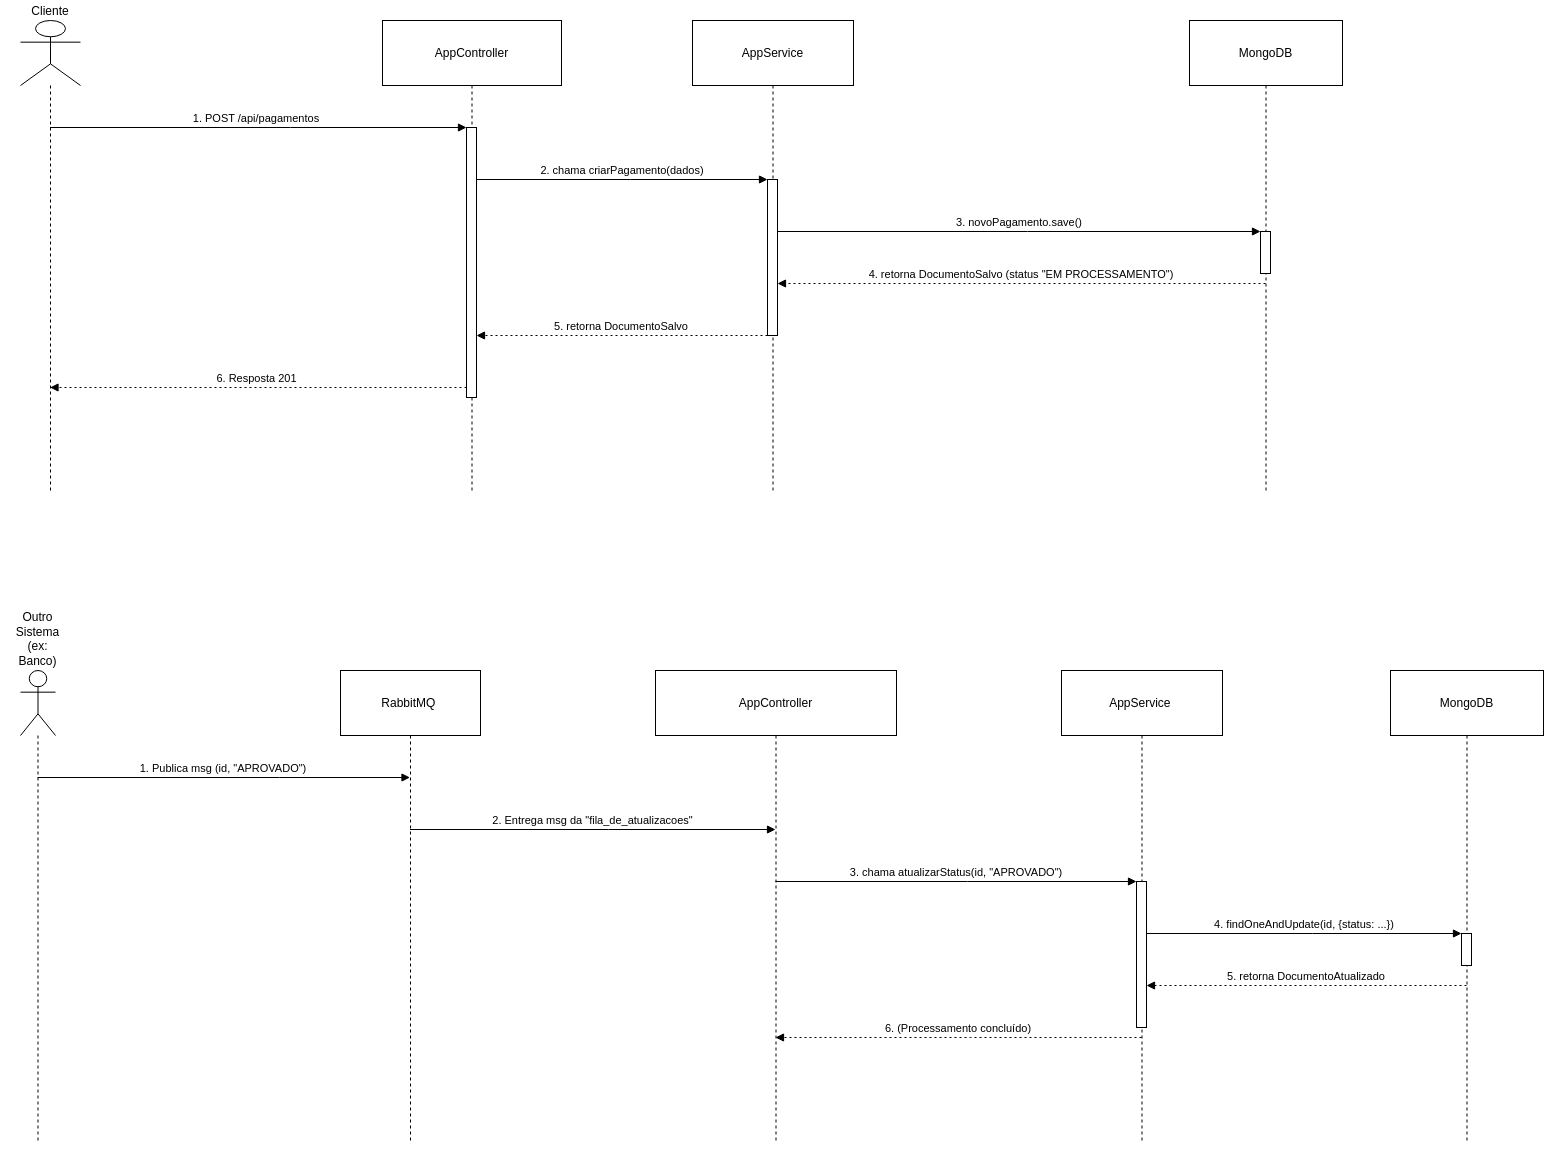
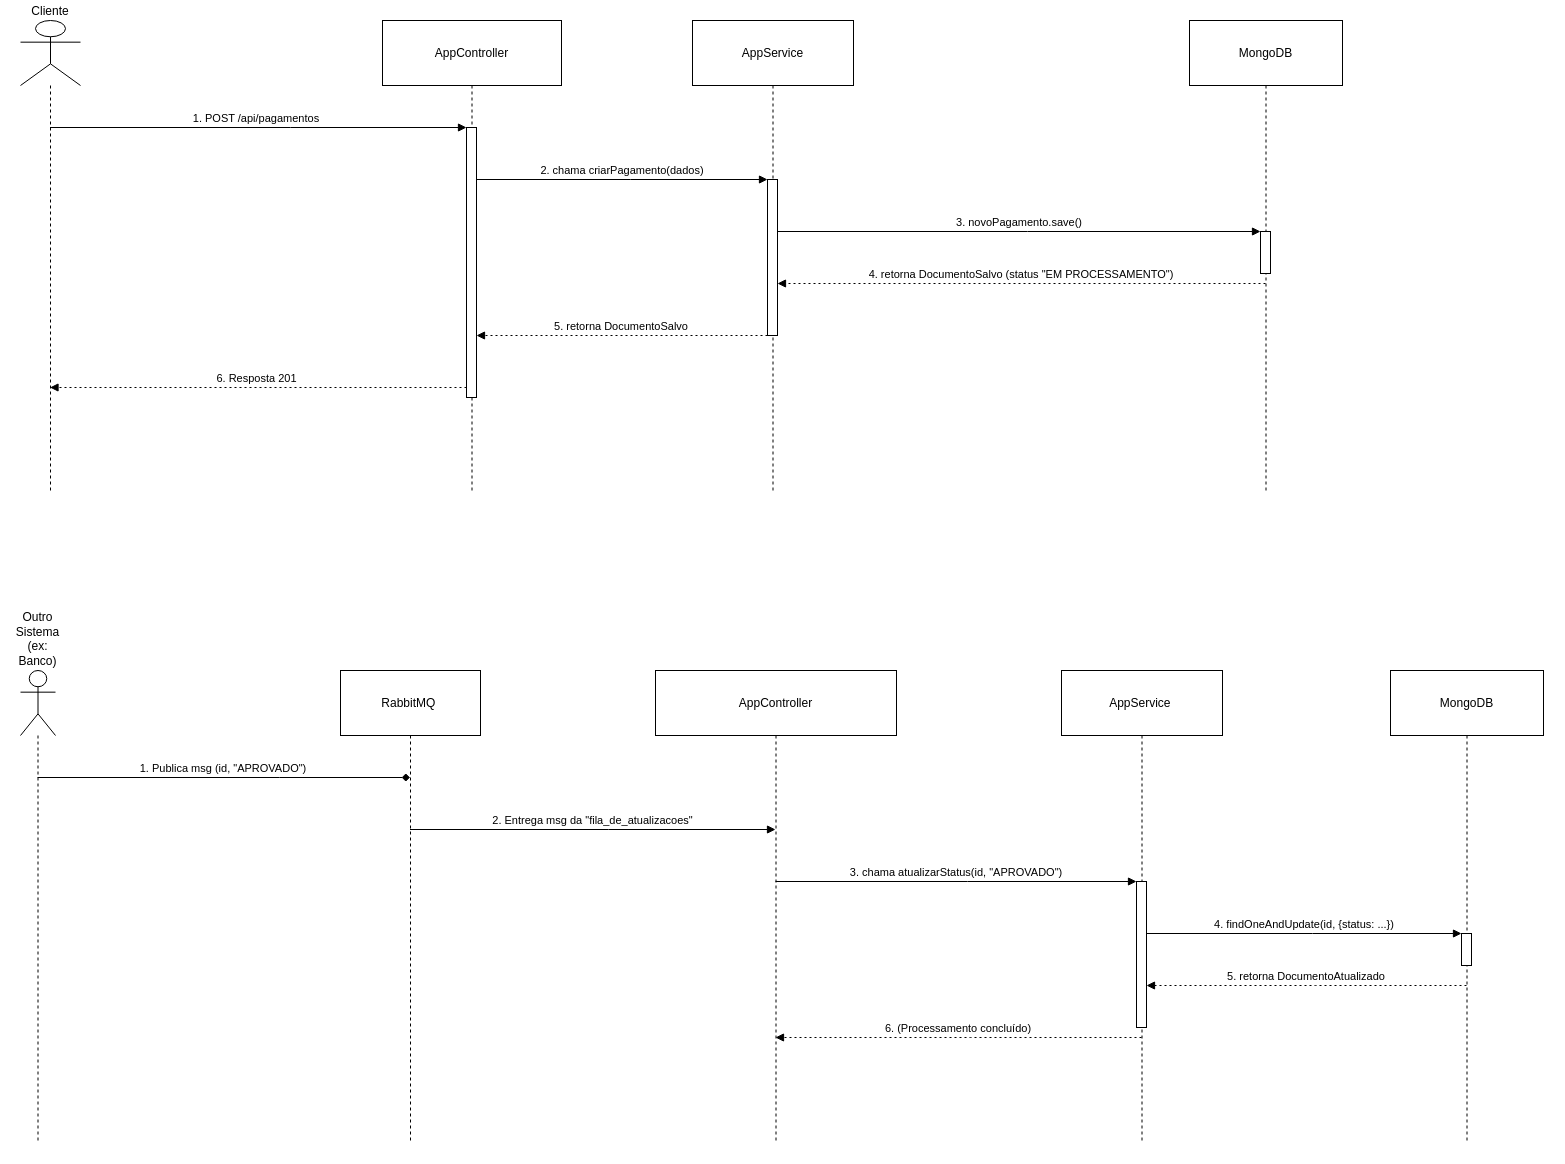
- <mxCell id="22" value="1. Publica msg (id, &quot;APROVADO&quot;)" style="verticalAlign=bottom;edgeStyle=elbowEdgeStyle;elbow=vertical;curved=0;rounded=0;endArrow=block;" edge="1" parent="1" source="15" target="16"><mxGeometry relative="1" as="geometry"><Array as="points"><mxPoint x="279" y="777" /></Array></mxGeometry></mxCell>
+ <mxCell id="22" value="1. Publica msg (id, &quot;APROVADO&quot;)" style="verticalAlign=bottom;edgeStyle=elbowEdgeStyle;elbow=vertical;curved=0;rounded=0;endArrow=diamond;" edge="1" parent="1" source="15" target="16"><mxGeometry relative="1" as="geometry"><Array as="points"><mxPoint x="279" y="777" /></Array></mxGeometry></mxCell>
